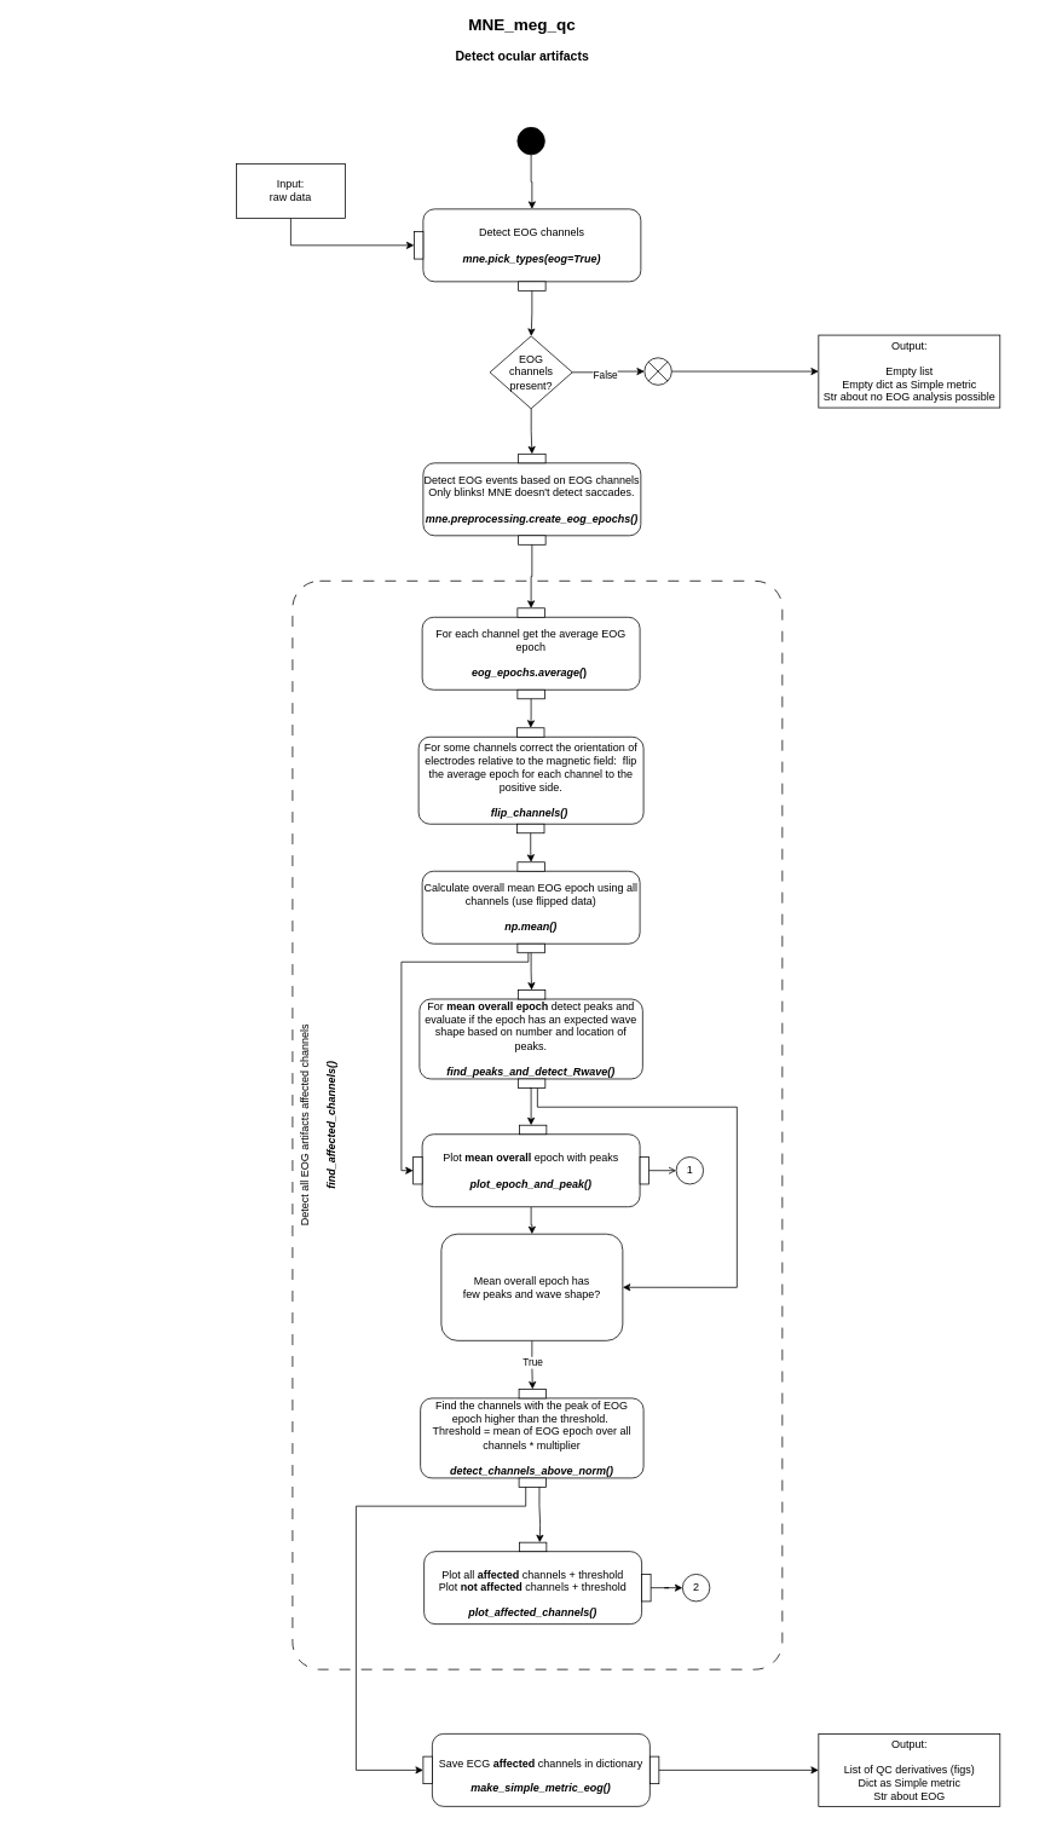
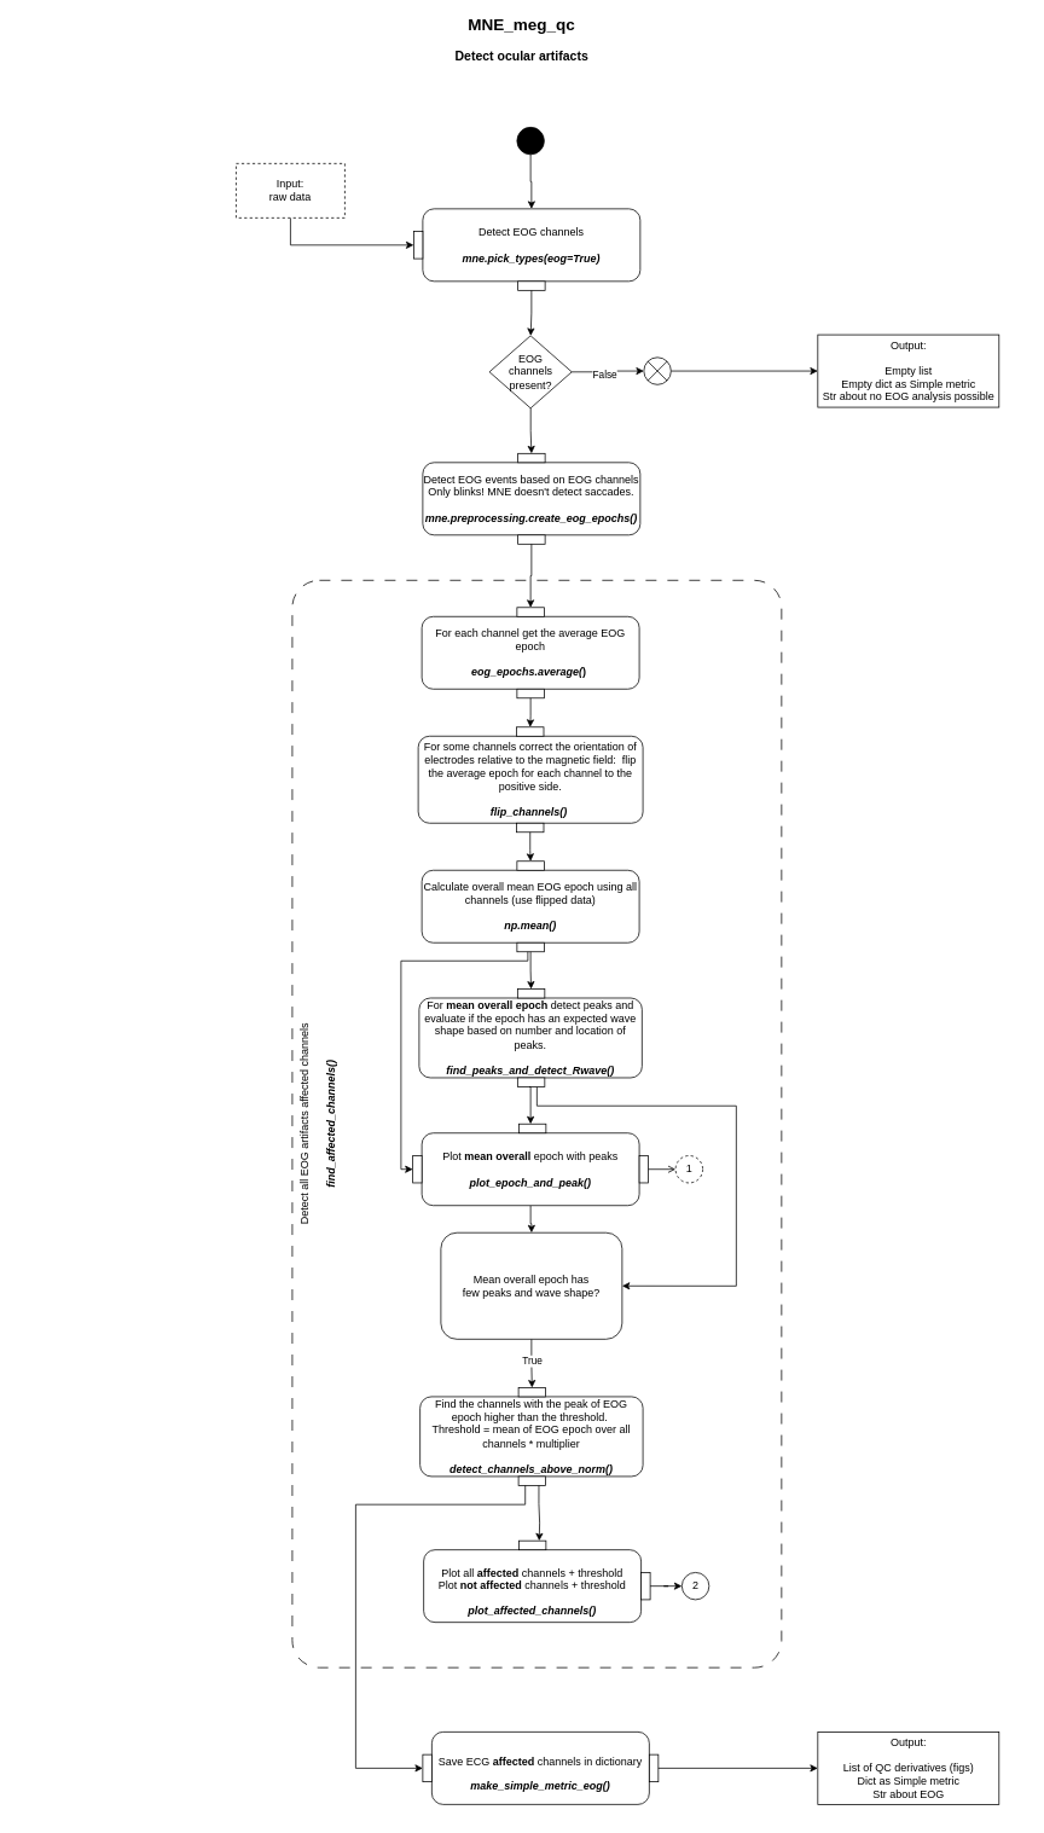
- <mxCell id="4" value="Input:&lt;br style=&quot;border-color: var(--border-color);&quot;&gt;raw data" style="rounded=0;whiteSpace=wrap;html=1;" parent="1" vertex="1"><mxGeometry x="260" y="180" width="120" height="60" as="geometry" /></mxCell>
+ <mxCell id="4" value="Input:&lt;br style=&quot;border-color: var(--border-color);&quot;&gt;raw data" style="rounded=0;whiteSpace=wrap;html=1;dashed=1;" parent="1" vertex="1"><mxGeometry x="260" y="180" width="120" height="60" as="geometry" /></mxCell>
- <mxCell id="75" value="1" style="ellipse;html=1;" parent="1" vertex="1"><mxGeometry x="745" y="1275" width="30" height="30" as="geometry" /></mxCell>
+ <mxCell id="75" value="1" style="ellipse;html=1;dashed=1;" parent="1" vertex="1"><mxGeometry x="745" y="1275" width="30" height="30" as="geometry" /></mxCell>
